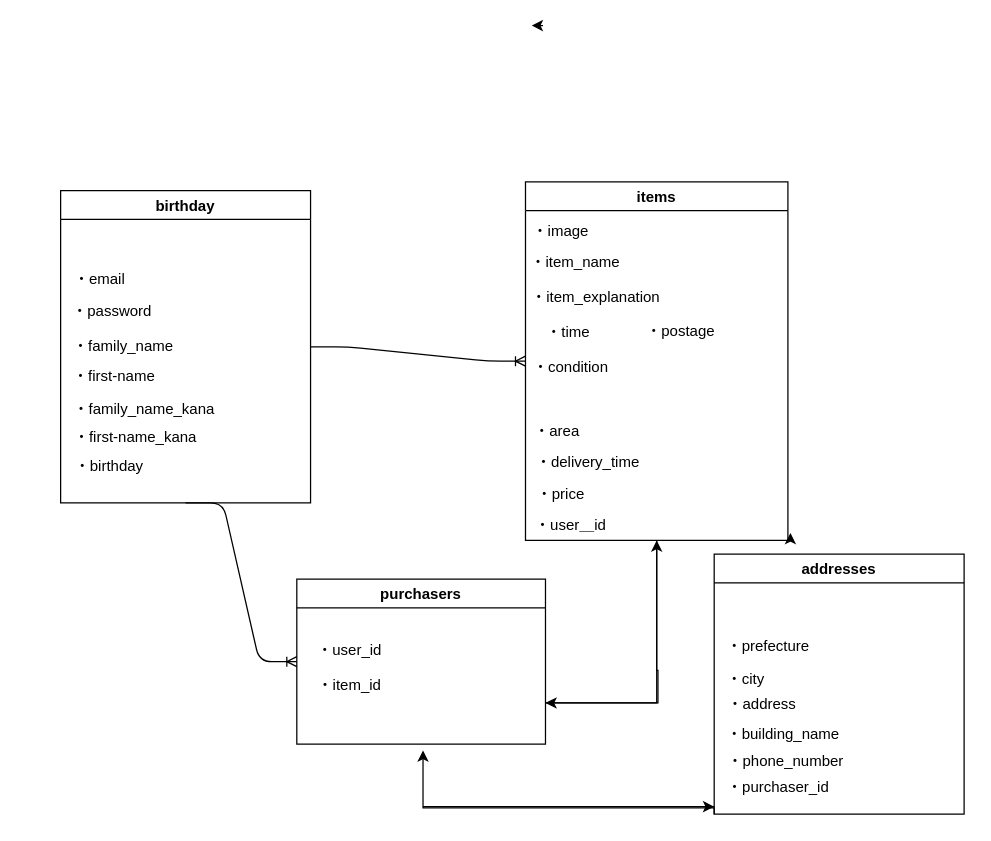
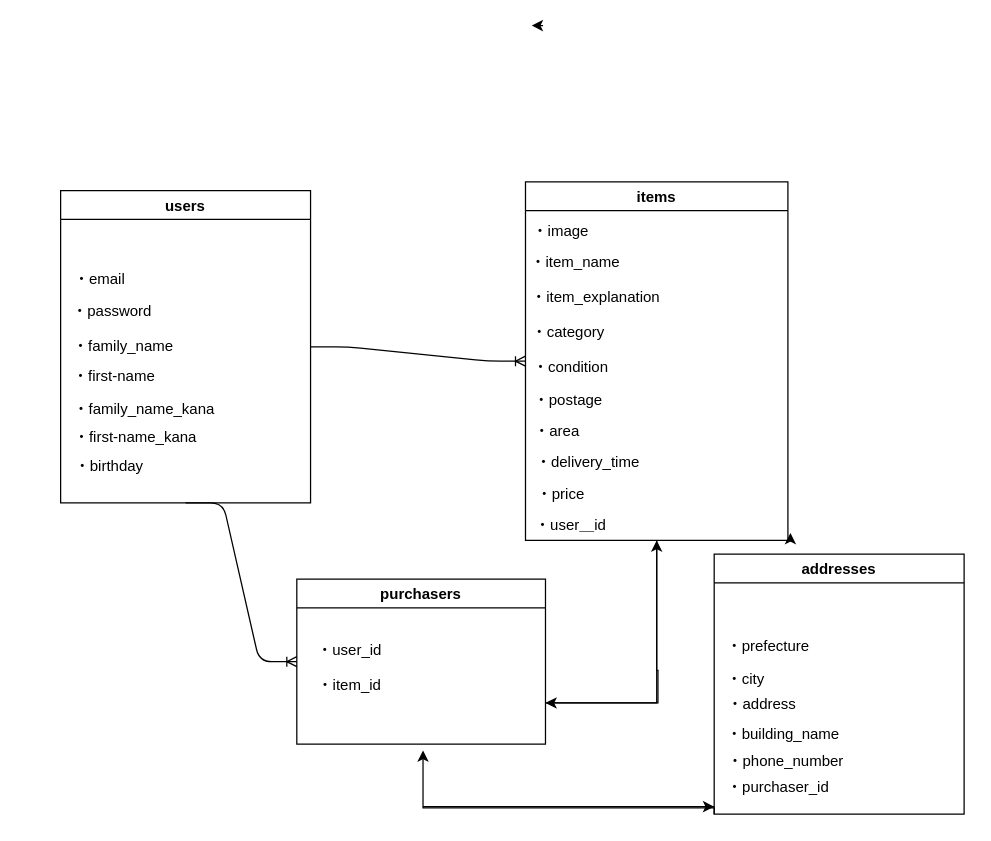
- <mxCell id="15" value="birthday" style="swimlane;" parent="1" vertex="1"><mxGeometry x="48" y="152" width="200" height="250" as="geometry" /></mxCell>
+ <mxCell id="15" value="users" style="swimlane;" parent="1" vertex="1"><mxGeometry x="48" y="152" width="200" height="250" as="geometry" /></mxCell>
- <mxCell id="11" value="・postage" style="text;html=1;align=center;verticalAlign=middle;resizable=0;points=[];autosize=1;" vertex="1" parent="4"><mxGeometry x="91.5" y="111" width="65" height="18" as="geometry" /></mxCell>
+ <mxCell id="11" value="・postage" style="text;html=1;align=center;verticalAlign=middle;resizable=0;points=[];autosize=1;" vertex="1" parent="4"><mxGeometry x="1.5" y="166" width="65" height="18" as="geometry" /></mxCell>
- <mxCell id="8" value="・time" style="text;html=1;align=center;verticalAlign=middle;resizable=0;points=[];autosize=1;" vertex="1" parent="4"><mxGeometry y="112" width="68" height="18" as="geometry" /></mxCell>
+ <mxCell id="8" value="・category" style="text;html=1;align=center;verticalAlign=middle;resizable=0;points=[];autosize=1;" vertex="1" parent="4"><mxGeometry y="112" width="68" height="18" as="geometry" /></mxCell>
